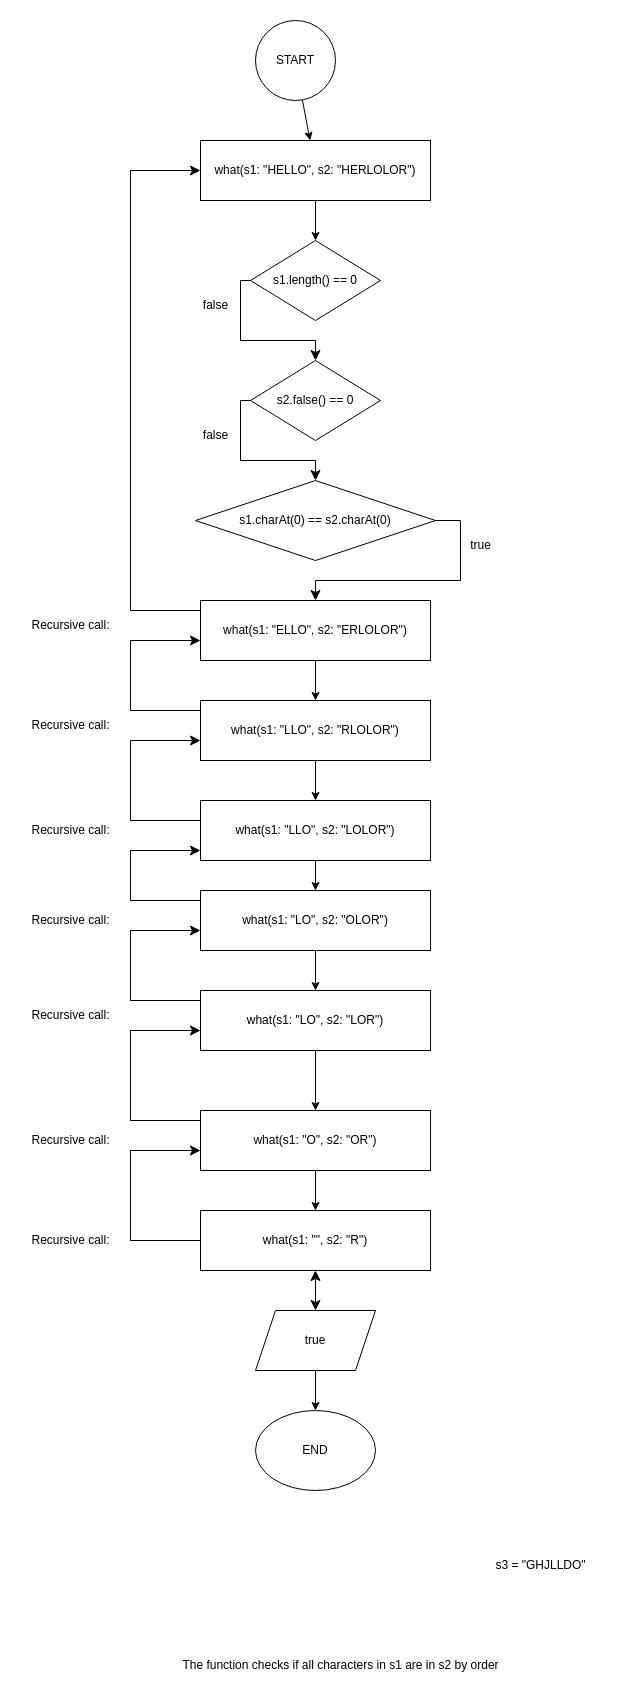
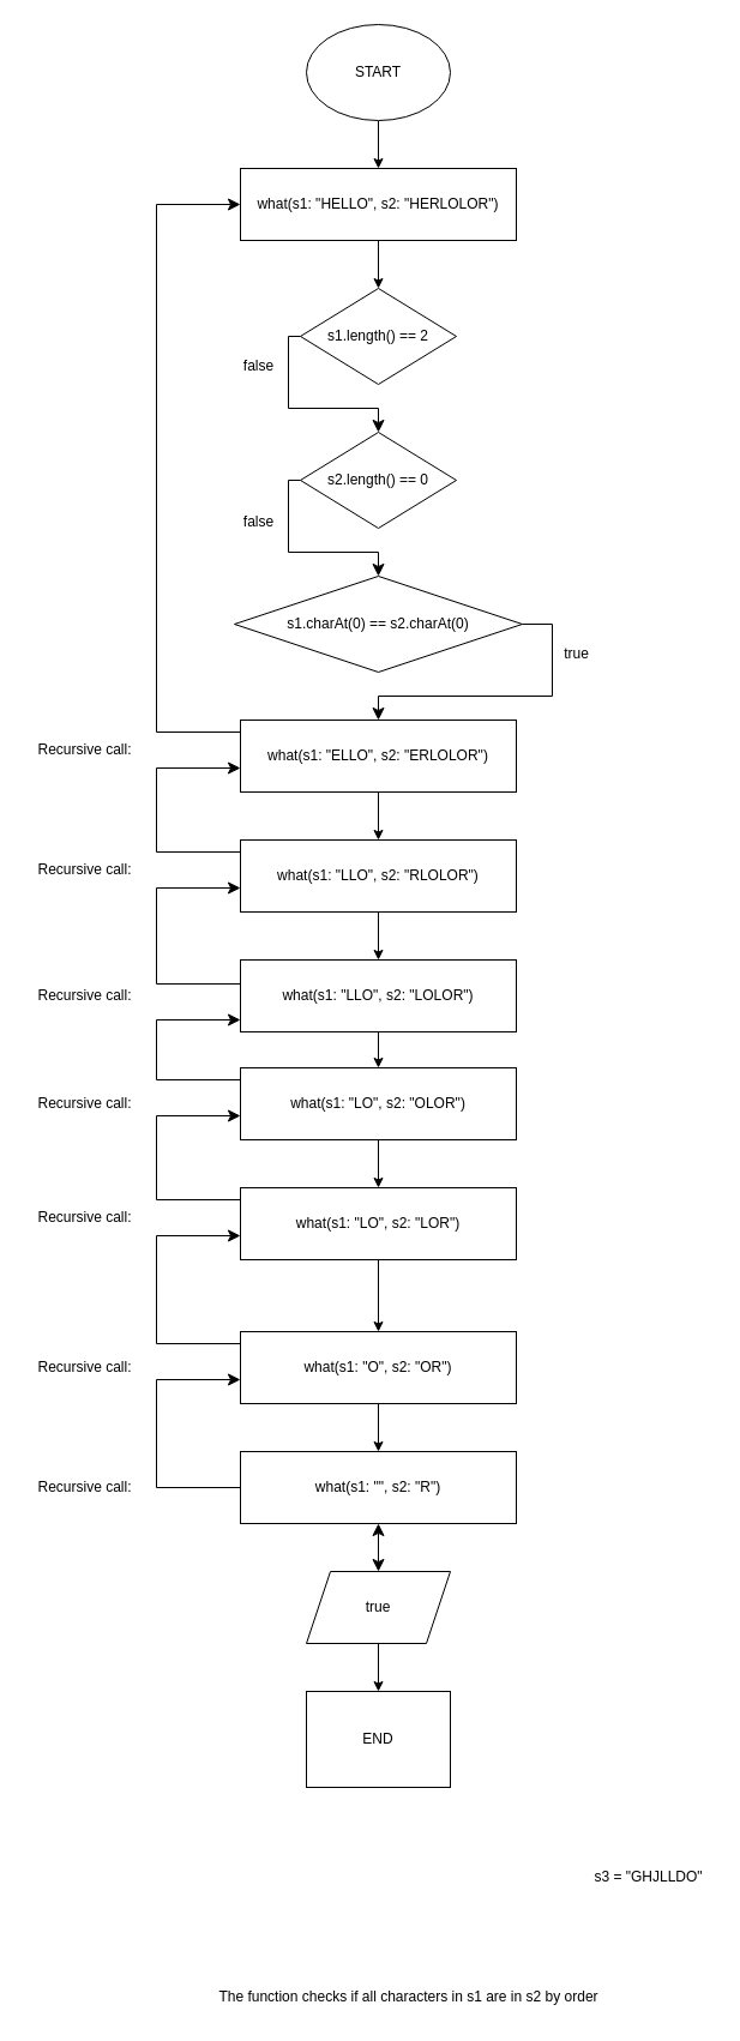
- <mxCell id="3" value="START" style="ellipse;whiteSpace=wrap;html=1;" vertex="1" parent="1"><mxGeometry x="255" y="20" width="80" height="80" as="geometry" /></mxCell>
+ <mxCell id="3" value="START" style="ellipse;whiteSpace=wrap;html=1;" vertex="1" parent="1"><mxGeometry x="255" y="20" width="120" height="80" as="geometry" /></mxCell>
- <mxCell id="6" value="s1.length() == 0" style="rhombus;whiteSpace=wrap;html=1;" vertex="1" parent="1"><mxGeometry x="250" y="240" width="130" height="80" as="geometry" /></mxCell>
+ <mxCell id="6" value="s1.length() == 2" style="rhombus;whiteSpace=wrap;html=1;" vertex="1" parent="1"><mxGeometry x="250" y="240" width="130" height="80" as="geometry" /></mxCell>
- <mxCell id="8" value="s2.false() == 0" style="rhombus;whiteSpace=wrap;html=1;" vertex="1" parent="1"><mxGeometry x="250" y="360" width="130" height="80" as="geometry" /></mxCell>
+ <mxCell id="8" value="s2.length() == 0" style="rhombus;whiteSpace=wrap;html=1;" vertex="1" parent="1"><mxGeometry x="250" y="360" width="130" height="80" as="geometry" /></mxCell>
- <mxCell id="30" value="END" style="ellipse;whiteSpace=wrap;html=1;" vertex="1" parent="1"><mxGeometry x="255" y="1410" width="120" height="80" as="geometry" /></mxCell>
+ <mxCell id="30" value="END" style="whiteSpace=wrap;html=1;rounded=0;" vertex="1" parent="1"><mxGeometry x="255" y="1410" width="120" height="80" as="geometry" /></mxCell>
